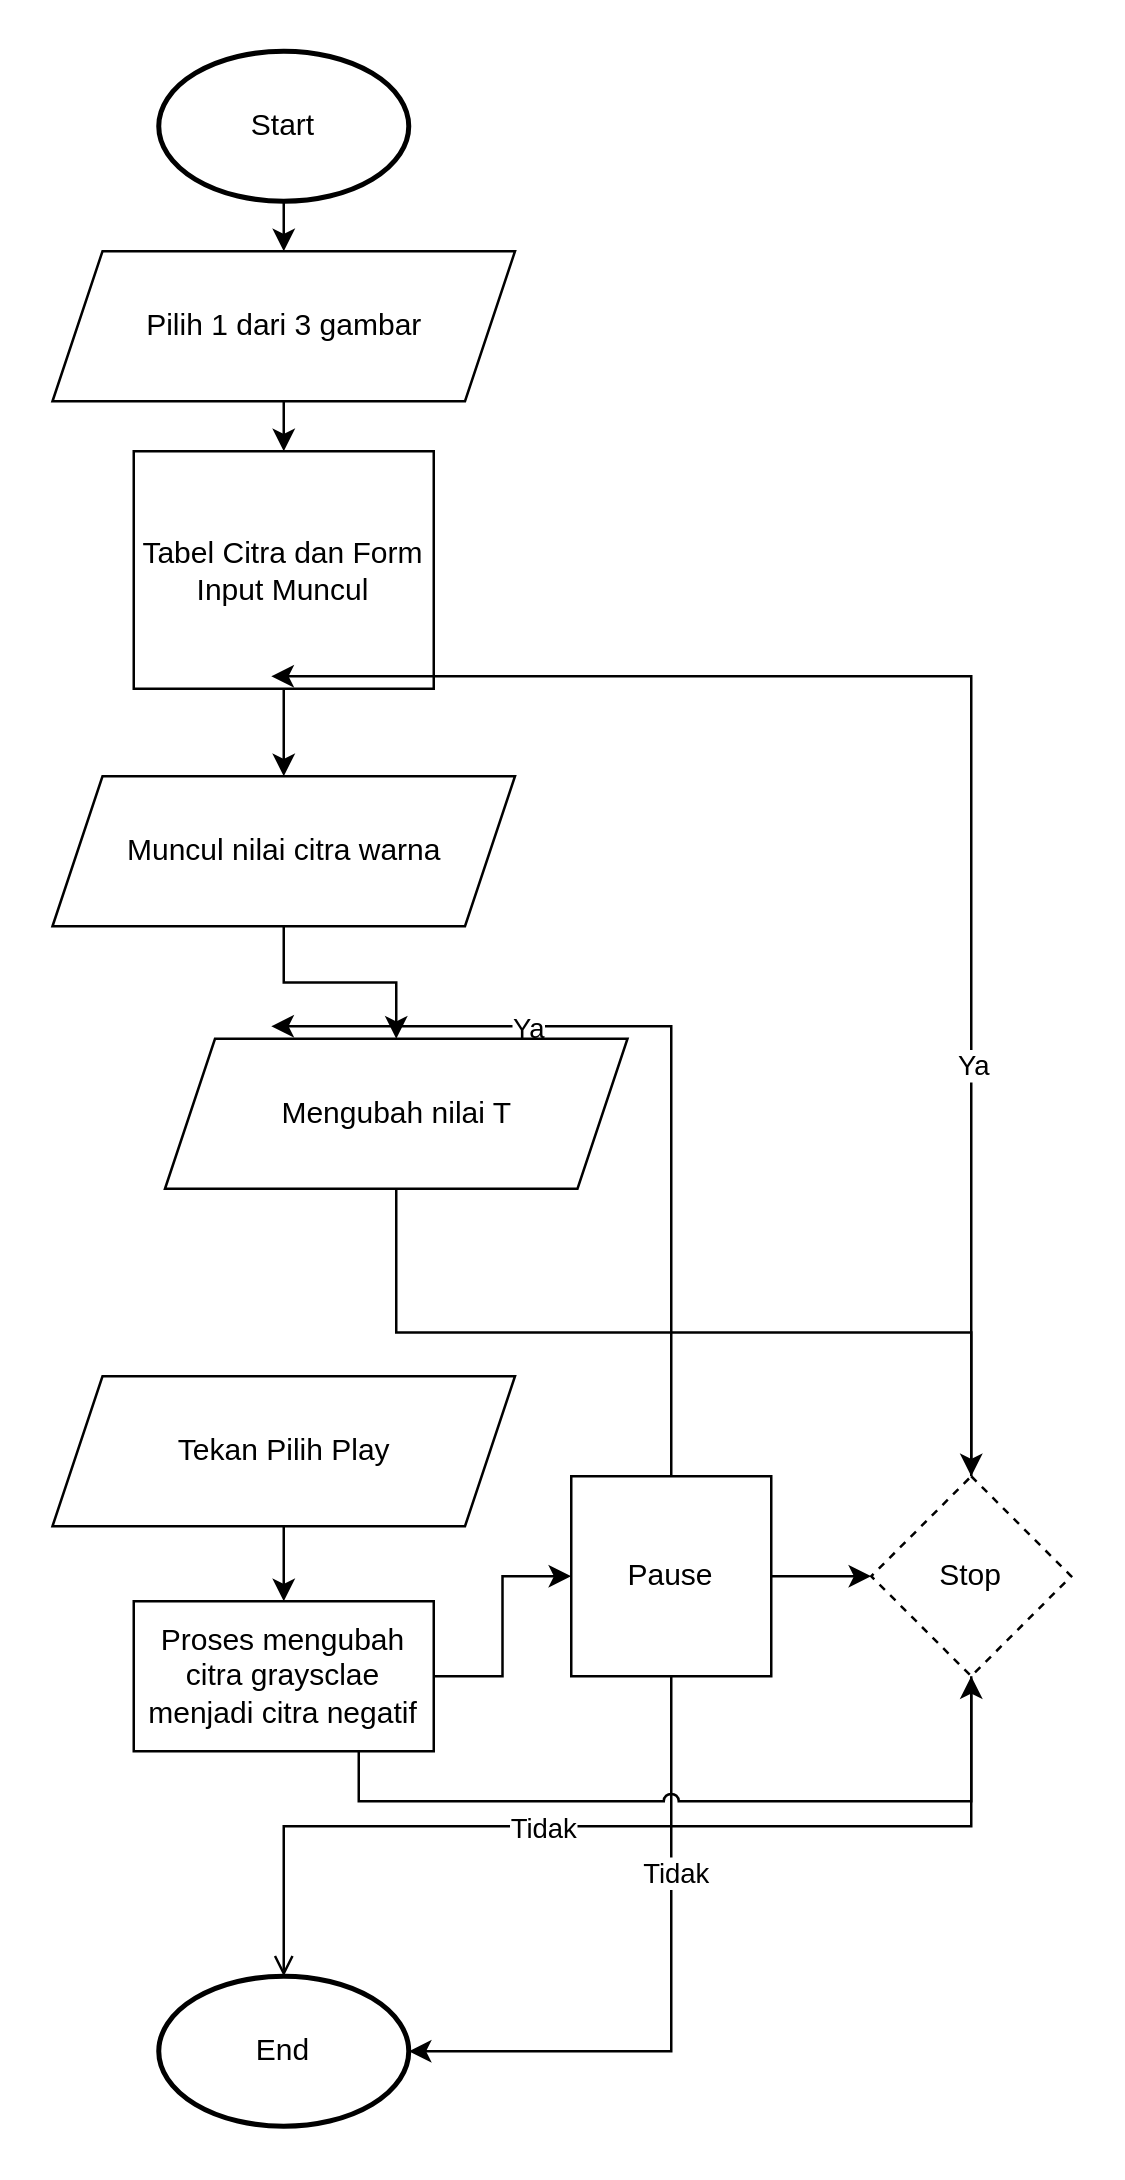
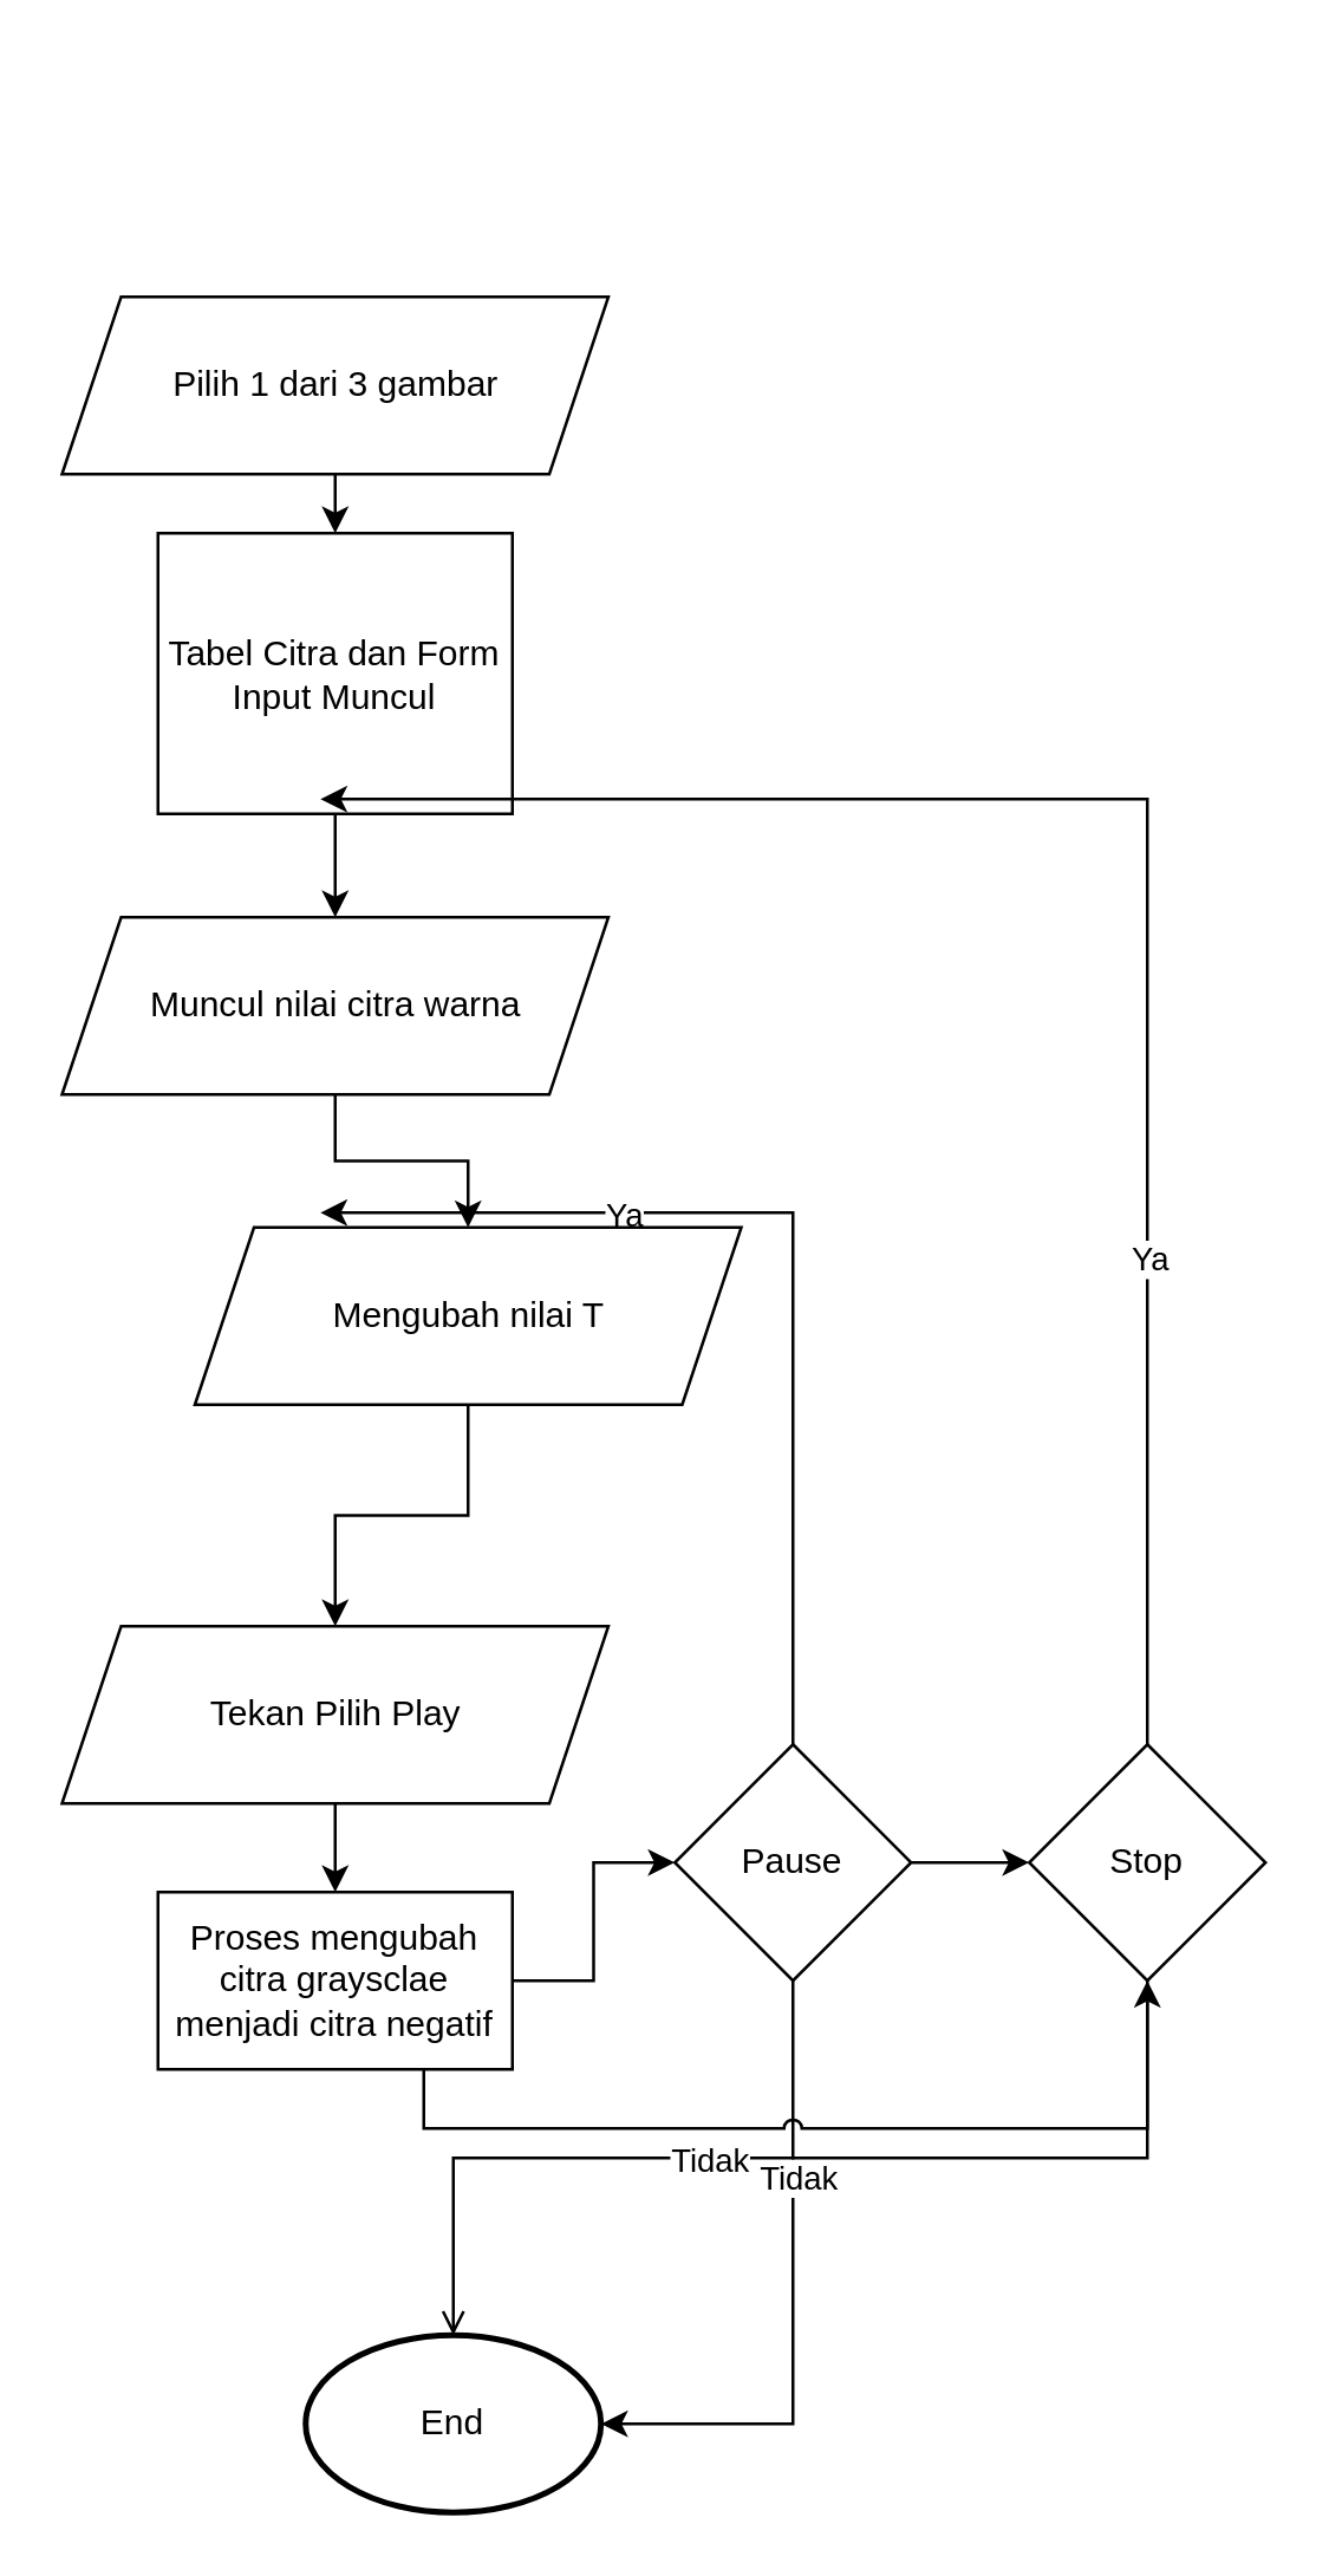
- <mxCell id="3" value="Start" style="strokeWidth=2;html=1;shape=mxgraph.flowchart.start_1;whiteSpace=wrap;" parent="1" vertex="1"><mxGeometry x="63" y="20" width="100" height="60" as="geometry" /></mxCell>
- <mxCell id="2" style="edgeStyle=orthogonalEdgeStyle;rounded=0;orthogonalLoop=1;jettySize=auto;html=1;exitX=0.5;exitY=1;exitDx=0;exitDy=0;exitPerimeter=0;entryX=0.5;entryY=0;entryDx=0;entryDy=0;" parent="1" source="3" target="6" edge="1"><mxGeometry relative="1" as="geometry" /></mxCell>
- <mxCell id="27" style="edgeStyle=orthogonalEdgeStyle;rounded=0;orthogonalLoop=1;jettySize=auto;html=1;exitX=0.5;exitY=1;exitDx=0;exitDy=0;" parent="1" source="28" target="23" edge="1"><mxGeometry relative="1" as="geometry" /></mxCell>
+ <mxCell id="27" style="edgeStyle=orthogonalEdgeStyle;rounded=0;orthogonalLoop=1;jettySize=auto;html=1;exitX=0.5;exitY=1;exitDx=0;exitDy=0;entryX=0.5;entryY=0;entryDx=0;entryDy=0;" parent="1" source="28" target="11" edge="1"><mxGeometry relative="1" as="geometry" /></mxCell>
- <mxCell id="17" value="Pause" style="whiteSpace=wrap;html=1;rounded=0;" parent="1" vertex="1"><mxGeometry x="228" y="590" width="80" height="80" as="geometry" /></mxCell>
+ <mxCell id="17" value="Pause" style="rhombus;whiteSpace=wrap;html=1;" parent="1" vertex="1"><mxGeometry x="228" y="590" width="80" height="80" as="geometry" /></mxCell>
- <mxCell id="23" value="Stop" style="rhombus;whiteSpace=wrap;html=1;dashed=1;" parent="1" vertex="1"><mxGeometry x="348" y="590" width="80" height="80" as="geometry" /></mxCell>
+ <mxCell id="23" value="Stop" style="rhombus;whiteSpace=wrap;html=1;" parent="1" vertex="1"><mxGeometry x="348" y="590" width="80" height="80" as="geometry" /></mxCell>
- <mxCell id="4" value="End" style="strokeWidth=2;html=1;shape=mxgraph.flowchart.start_1;whiteSpace=wrap;" parent="1" vertex="1"><mxGeometry x="63" y="790" width="100" height="60" as="geometry" /></mxCell>
+ <mxCell id="4" value="End" style="strokeWidth=2;html=1;shape=mxgraph.flowchart.start_1;whiteSpace=wrap;" parent="1" vertex="1"><mxGeometry x="103" y="790" width="100" height="60" as="geometry" /></mxCell>
